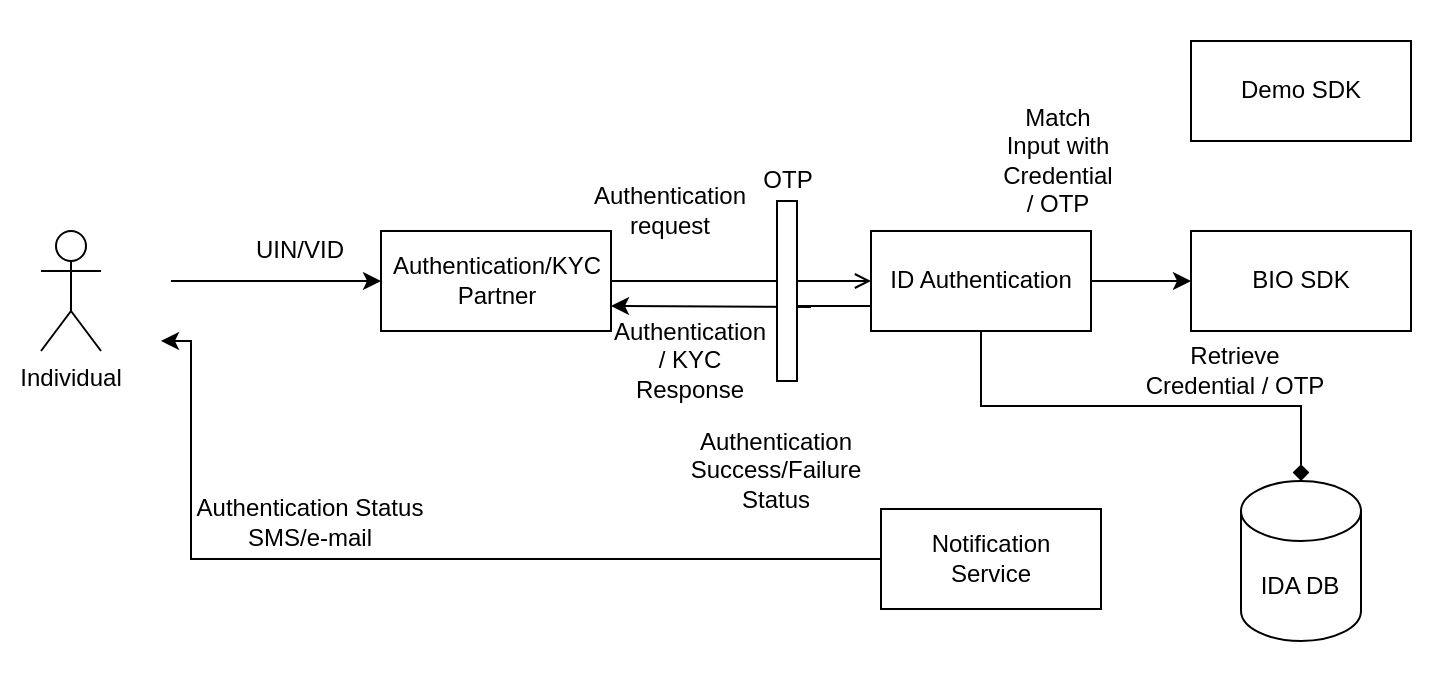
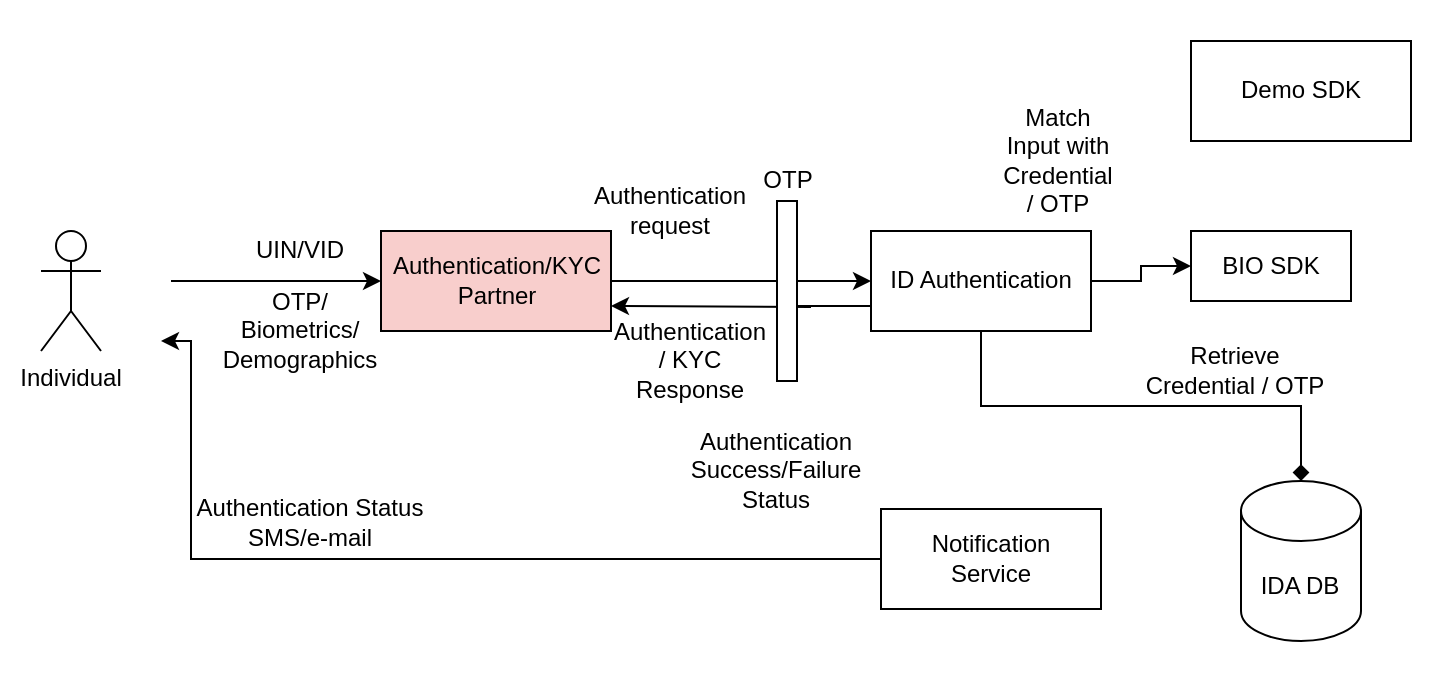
- <mxCell id="5" value="Authentication/KYC &lt;br&gt;Partner" style="html=1;" parent="1" vertex="1"><mxGeometry x="190" y="115" width="115" height="50" as="geometry" /></mxCell>
+ <mxCell id="5" value="Authentication/KYC &lt;br&gt;Partner" style="html=1;fillColor=#f8cecc;" parent="1" vertex="1"><mxGeometry x="190" y="115" width="115" height="50" as="geometry" /></mxCell>
- <mxCell id="4" style="edgeStyle=orthogonalEdgeStyle;rounded=0;orthogonalLoop=1;jettySize=auto;html=1;exitX=1;exitY=0.5;exitDx=0;exitDy=0;endArrow=open;" parent="1" source="5" target="9" edge="1"><mxGeometry relative="1" as="geometry" /></mxCell>
+ <mxCell id="4" style="edgeStyle=orthogonalEdgeStyle;rounded=0;orthogonalLoop=1;jettySize=auto;html=1;exitX=1;exitY=0.5;exitDx=0;exitDy=0;" parent="1" source="5" target="9" edge="1"><mxGeometry relative="1" as="geometry" /></mxCell>
- <mxCell id="11" value="BIO SDK" style="html=1;" parent="1" vertex="1"><mxGeometry x="595" y="115" width="110" height="50" as="geometry" /></mxCell>
+ <mxCell id="11" value="BIO SDK" style="html=1;" parent="1" vertex="1"><mxGeometry x="595" y="115" width="80" height="35" as="geometry" /></mxCell>
+ <mxCell id="16" value="OTP/&lt;br&gt;Biometrics/&lt;br&gt;Demographics" style="text;html=1;strokeColor=none;fillColor=none;align=center;verticalAlign=middle;whiteSpace=wrap;rounded=0;" parent="1" vertex="1"><mxGeometry x="120" y="150" width="60" height="30" as="geometry" /></mxCell>
